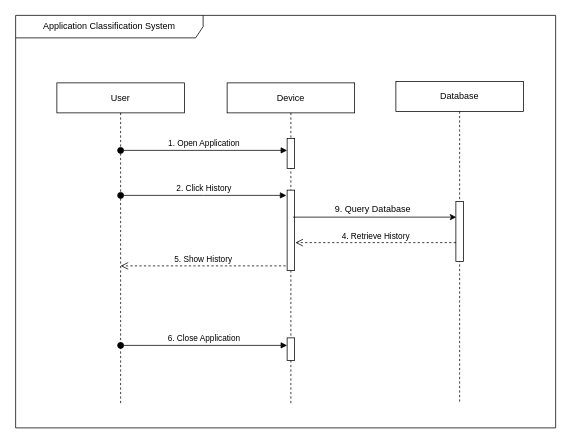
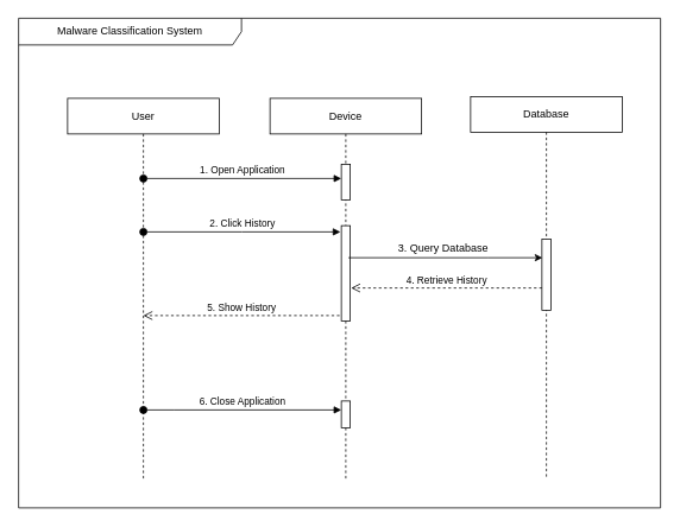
- <mxCell id="11" value="Application Classification System" style="shape=umlFrame;whiteSpace=wrap;html=1;pointerEvents=0;width=250;height=30;" vertex="1" parent="1"><mxGeometry x="20" y="20" width="720" height="550" as="geometry" /></mxCell>
+ <mxCell id="11" value="Malware Classification System" style="shape=umlFrame;whiteSpace=wrap;html=1;pointerEvents=0;width=250;height=30;" vertex="1" parent="1"><mxGeometry x="20" y="20" width="720" height="550" as="geometry" /></mxCell>
- <mxCell id="16" value="9. Query Database" style="text;html=1;align=center;verticalAlign=middle;resizable=0;points=[];autosize=1;strokeColor=none;fillColor=none;" vertex="1" parent="1"><mxGeometry x="436" y="264" width="120" height="30" as="geometry" /></mxCell>
+ <mxCell id="16" value="3. Query Database" style="text;html=1;align=center;verticalAlign=middle;resizable=0;points=[];autosize=1;strokeColor=none;fillColor=none;" vertex="1" parent="1"><mxGeometry x="436" y="264" width="120" height="30" as="geometry" /></mxCell>
